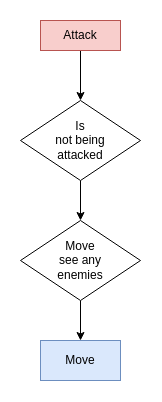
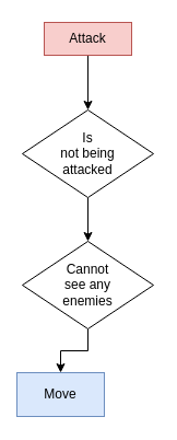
- <mxCell id="8" value="Move &lt;br&gt;see any &lt;br&gt;enemies" style="rhombus;whiteSpace=wrap;html=1;" parent="1" vertex="1"><mxGeometry x="20" y="220" width="120" height="80" as="geometry" /></mxCell>
+ <mxCell id="8" value="Cannot &lt;br&gt;see any &lt;br&gt;enemies" style="rhombus;whiteSpace=wrap;html=1;" parent="1" vertex="1"><mxGeometry x="20" y="220" width="120" height="80" as="geometry" /></mxCell>
- <mxCell id="2" value="Move" style="rounded=0;whiteSpace=wrap;html=1;fillColor=#dae8fc;strokeColor=#6c8ebf;" parent="1" vertex="1"><mxGeometry x="40" y="340" width="80" height="40" as="geometry" /></mxCell>
+ <mxCell id="2" value="Move" style="rounded=0;whiteSpace=wrap;html=1;fillColor=#dae8fc;strokeColor=#6c8ebf;" parent="1" vertex="1"><mxGeometry x="15" y="340" width="80" height="40" as="geometry" /></mxCell>
